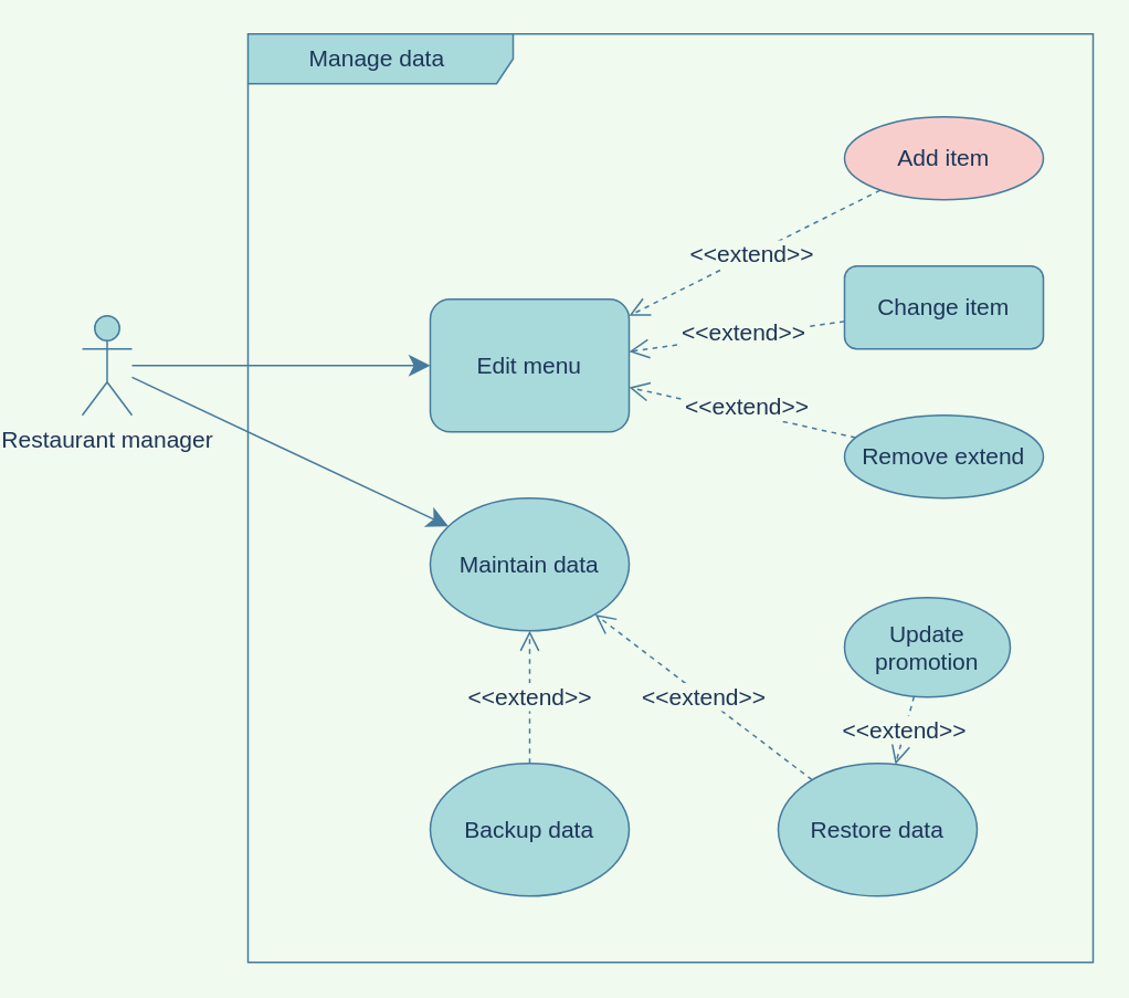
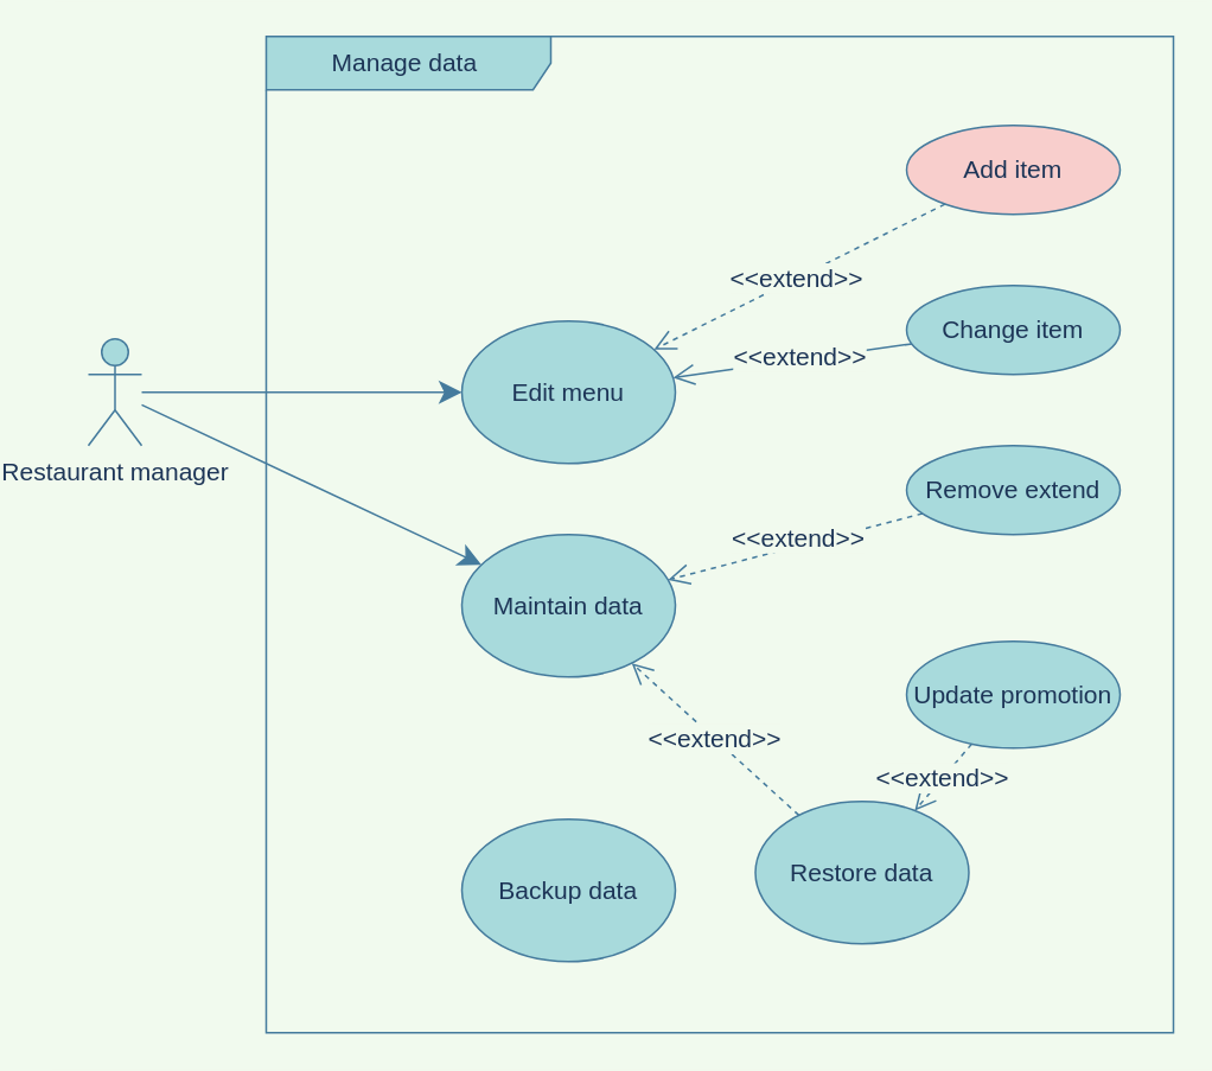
- <mxCell id="10" value="Change item" style="whiteSpace=wrap;html=1;fontSize=14;fillColor=#A8DADC;strokeColor=#457B9D;fontColor=#1D3557;rounded=1;" parent="1" vertex="1"><mxGeometry x="480" y="160" width="120" height="50" as="geometry" /></mxCell>
+ <mxCell id="10" value="Change item" style="ellipse;whiteSpace=wrap;html=1;fontSize=14;fillColor=#A8DADC;strokeColor=#457B9D;fontColor=#1D3557;" parent="1" vertex="1"><mxGeometry x="480" y="160" width="120" height="50" as="geometry" /></mxCell>
- <mxCell id="11" value="&amp;lt;&amp;lt;extend&amp;gt;&amp;gt;" style="rounded=1;sketch=0;orthogonalLoop=1;jettySize=auto;html=1;fontSize=14;endArrow=open;endFill=0;endSize=10;strokeColor=#457B9D;fontColor=#1D3557;dashed=1;labelBackgroundColor=#F1FAEE;" parent="1" source="10" target="9" edge="1"><mxGeometry x="-0.065" y="-2" relative="1" as="geometry"><mxPoint as="offset" /><mxPoint x="300" y="190" as="targetPoint" /><mxPoint x="440" y="100" as="sourcePoint" /></mxGeometry></mxCell>
+ <mxCell id="11" value="&amp;lt;&amp;lt;extend&amp;gt;&amp;gt;" style="rounded=1;sketch=0;orthogonalLoop=1;jettySize=auto;html=1;fontSize=14;endArrow=open;endFill=0;endSize=10;strokeColor=#457B9D;fontColor=#1D3557;dashed=0;labelBackgroundColor=#F1FAEE;" parent="1" source="10" target="9" edge="1"><mxGeometry x="-0.065" y="-2" relative="1" as="geometry"><mxPoint as="offset" /><mxPoint x="300" y="190" as="targetPoint" /><mxPoint x="440" y="100" as="sourcePoint" /></mxGeometry></mxCell>
- <mxCell id="9" value="Edit menu" style="whiteSpace=wrap;html=1;fontSize=14;fillColor=#A8DADC;strokeColor=#457B9D;fontColor=#1D3557;rounded=1;" parent="1" vertex="1"><mxGeometry x="230" y="180" width="120" height="80" as="geometry" /></mxCell>
+ <mxCell id="9" value="Edit menu" style="ellipse;whiteSpace=wrap;html=1;fontSize=14;fillColor=#A8DADC;strokeColor=#457B9D;fontColor=#1D3557;" parent="1" vertex="1"><mxGeometry x="230" y="180" width="120" height="80" as="geometry" /></mxCell>
- <mxCell id="13" value="&amp;lt;&amp;lt;extend&amp;gt;&amp;gt;" style="rounded=1;sketch=0;orthogonalLoop=1;jettySize=auto;html=1;fontSize=14;endArrow=open;endFill=0;endSize=10;strokeColor=#457B9D;fontColor=#1D3557;startArrow=none;startFill=0;dashed=1;labelBackgroundColor=#F1FAEE;" parent="1" source="12" target="9" edge="1"><mxGeometry x="-0.033" y="-4" relative="1" as="geometry"><mxPoint as="offset" /><mxPoint x="177.775" y="370.002" as="targetPoint" /><mxPoint x="292.22" y="233.97" as="sourcePoint" /></mxGeometry></mxCell>
+ <mxCell id="13" value="&amp;lt;&amp;lt;extend&amp;gt;&amp;gt;" style="rounded=1;sketch=0;orthogonalLoop=1;jettySize=auto;html=1;fontSize=14;endArrow=open;endFill=0;endSize=10;strokeColor=#457B9D;fontColor=#1D3557;startArrow=none;startFill=0;dashed=1;labelBackgroundColor=#F1FAEE;" parent="1" source="12" target="20" edge="1"><mxGeometry x="-0.033" y="-4" relative="1" as="geometry"><mxPoint as="offset" /><mxPoint x="177.775" y="370.002" as="targetPoint" /><mxPoint x="292.22" y="233.97" as="sourcePoint" /></mxGeometry></mxCell>
- <mxCell id="15" value="Update promotion" style="ellipse;whiteSpace=wrap;html=1;fontSize=14;fontColor=#1D3557;strokeColor=#457B9D;fillColor=#A8DADC;" parent="1" vertex="1"><mxGeometry x="480" y="360" width="100" height="60" as="geometry" /></mxCell>
+ <mxCell id="15" value="Update promotion" style="ellipse;whiteSpace=wrap;html=1;fontSize=14;fontColor=#1D3557;strokeColor=#457B9D;fillColor=#A8DADC;" parent="1" vertex="1"><mxGeometry x="480" y="360" width="120" height="60" as="geometry" /></mxCell>
- <mxCell id="16" value="&amp;lt;&amp;lt;extend&amp;gt;&amp;gt;" style="rounded=1;sketch=0;orthogonalLoop=1;jettySize=auto;html=1;fontColor=#1D3557;strokeColor=#457B9D;fillColor=#A8DADC;endArrow=open;endFill=0;fontSize=14;endSize=10;startSize=10;dashed=1;labelBackgroundColor=#F1FAEE;" parent="1" source="17" target="20" edge="1"><mxGeometry relative="1" as="geometry"><mxPoint x="240" y="450" as="targetPoint" /></mxGeometry></mxCell>
- <mxCell id="19" value="Restore data" style="ellipse;whiteSpace=wrap;html=1;fontSize=14;fillColor=#A8DADC;strokeColor=#457B9D;fontColor=#1D3557;" parent="1" vertex="1"><mxGeometry x="440" y="460" width="120" height="80" as="geometry" /></mxCell>
+ <mxCell id="19" value="Restore data" style="ellipse;whiteSpace=wrap;html=1;fontSize=14;fillColor=#A8DADC;strokeColor=#457B9D;fontColor=#1D3557;" parent="1" vertex="1"><mxGeometry x="395" y="450" width="120" height="80" as="geometry" /></mxCell>
